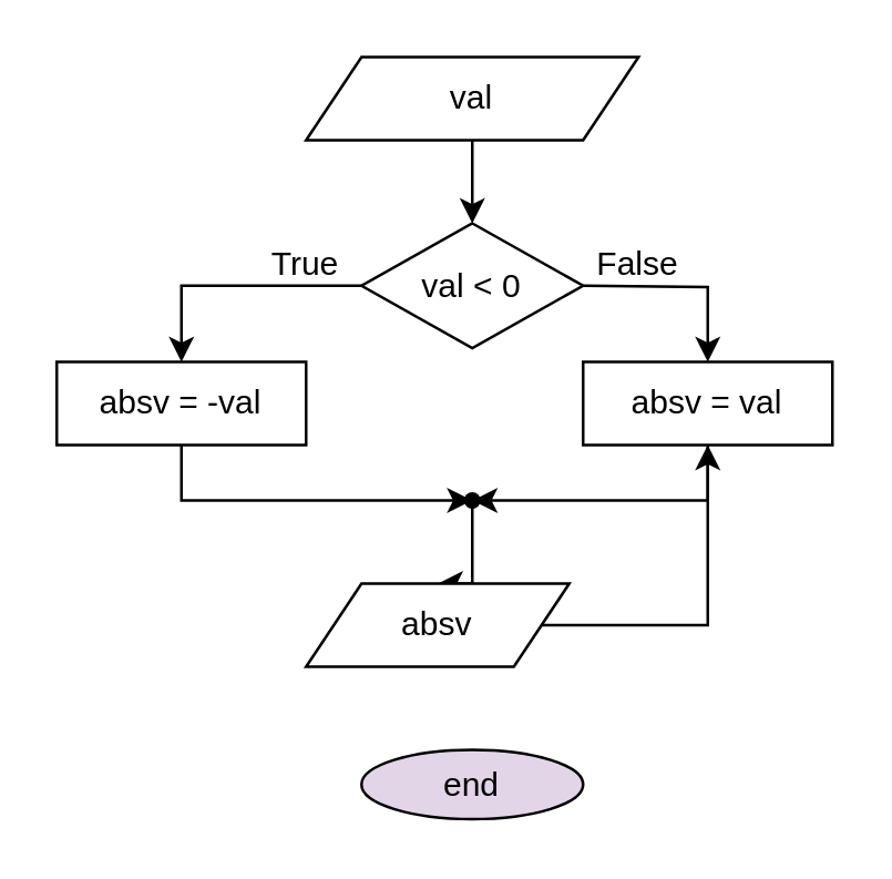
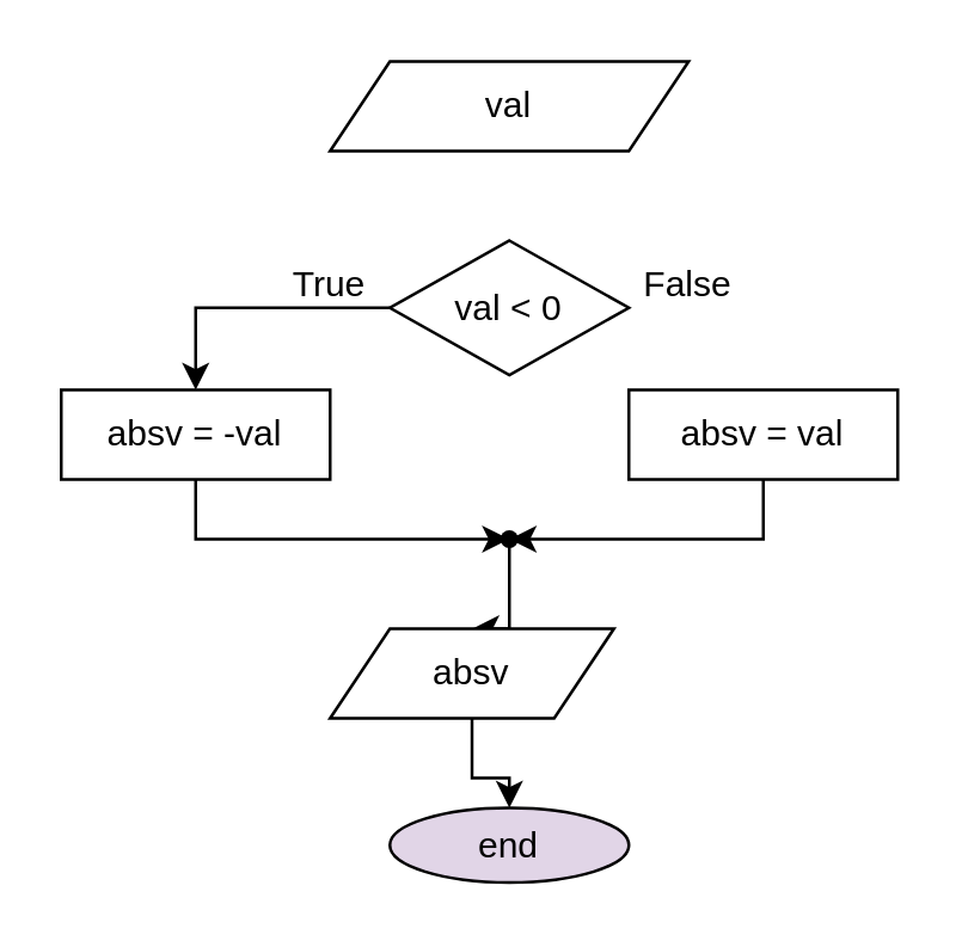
- <mxCell id="2" value="" style="edgeStyle=orthogonalEdgeStyle;rounded=0;orthogonalLoop=1;jettySize=auto;html=1;" edge="1" parent="1" source="3" target="5"><mxGeometry relative="1" as="geometry" /></mxCell>
- <mxCell id="16" value="" style="endArrow=classic;html=1;rounded=0;entryX=0.5;entryY=0;entryDx=0;entryDy=0;exitX=1;exitY=0.5;exitDx=0;exitDy=0;" edge="1" parent="1" source="5" target="15"><mxGeometry width="50" height="50" relative="1" as="geometry"><mxPoint x="150" y="180" as="sourcePoint" /><mxPoint x="200" y="130" as="targetPoint" /><Array as="points"><mxPoint x="255" y="103" /></Array></mxGeometry></mxCell>
- <mxCell id="10" value="" style="edgeStyle=orthogonalEdgeStyle;rounded=0;orthogonalLoop=1;jettySize=auto;html=1;" edge="1" parent="1" source="11" target="15"><mxGeometry relative="1" as="geometry" /></mxCell>
+ <mxCell id="10" value="" style="edgeStyle=orthogonalEdgeStyle;rounded=0;orthogonalLoop=1;jettySize=auto;html=1;" edge="1" parent="1" source="11" target="12"><mxGeometry relative="1" as="geometry" /></mxCell>
